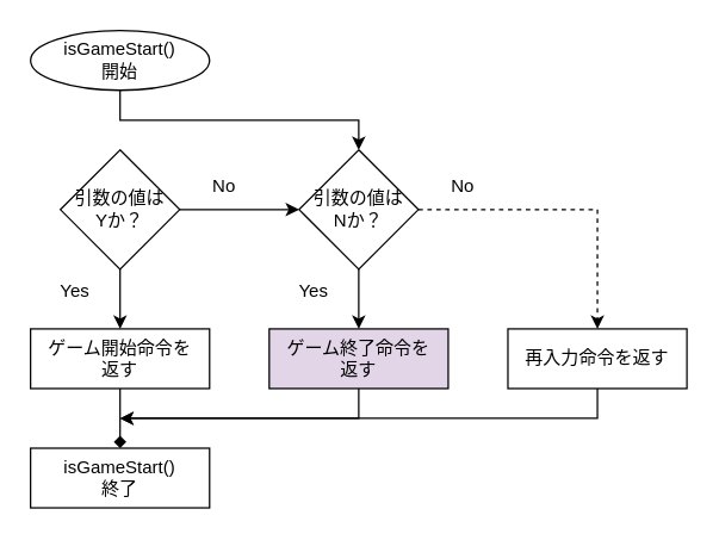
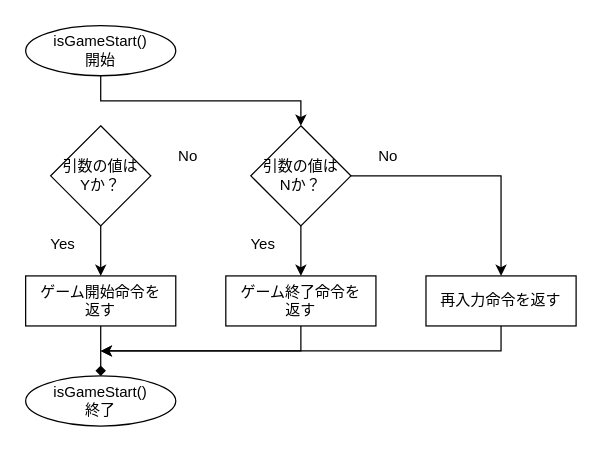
- <mxCell id="5" style="edgeStyle=orthogonalEdgeStyle;rounded=0;orthogonalLoop=1;jettySize=auto;html=1;exitX=1;exitY=0.5;exitDx=0;exitDy=0;entryX=0;entryY=0.5;entryDx=0;entryDy=0;" edge="1" parent="1" source="6" target="9"><mxGeometry relative="1" as="geometry" /></mxCell>
- <mxCell id="8" style="edgeStyle=orthogonalEdgeStyle;rounded=0;orthogonalLoop=1;jettySize=auto;html=1;exitX=1;exitY=0.5;exitDx=0;exitDy=0;entryX=0.5;entryY=0;entryDx=0;entryDy=0;dashed=1;" edge="1" parent="1" source="9" target="15"><mxGeometry relative="1" as="geometry" /></mxCell>
+ <mxCell id="8" style="edgeStyle=orthogonalEdgeStyle;rounded=0;orthogonalLoop=1;jettySize=auto;html=1;exitX=1;exitY=0.5;exitDx=0;exitDy=0;entryX=0.5;entryY=0;entryDx=0;entryDy=0;" edge="1" parent="1" source="9" target="15"><mxGeometry relative="1" as="geometry" /></mxCell>
- <mxCell id="13" value="ゲーム終了命令を&lt;div&gt;返す&lt;/div&gt;" style="rounded=0;whiteSpace=wrap;html=1;fillColor=#e1d5e7;" vertex="1" parent="1"><mxGeometry x="180" y="220" width="120" height="40" as="geometry" /></mxCell>
+ <mxCell id="13" value="ゲーム終了命令を&lt;div&gt;返す&lt;/div&gt;" style="rounded=0;whiteSpace=wrap;html=1;" vertex="1" parent="1"><mxGeometry x="180" y="220" width="120" height="40" as="geometry" /></mxCell>
- <mxCell id="16" value="isGameStart()&lt;br&gt;終了" style="whiteSpace=wrap;html=1;rounded=0;" vertex="1" parent="1"><mxGeometry x="20" y="300" width="120" height="40" as="geometry" /></mxCell>
+ <mxCell id="16" value="isGameStart()&lt;br&gt;終了" style="ellipse;whiteSpace=wrap;html=1;" vertex="1" parent="1"><mxGeometry x="20" y="300" width="120" height="40" as="geometry" /></mxCell>
